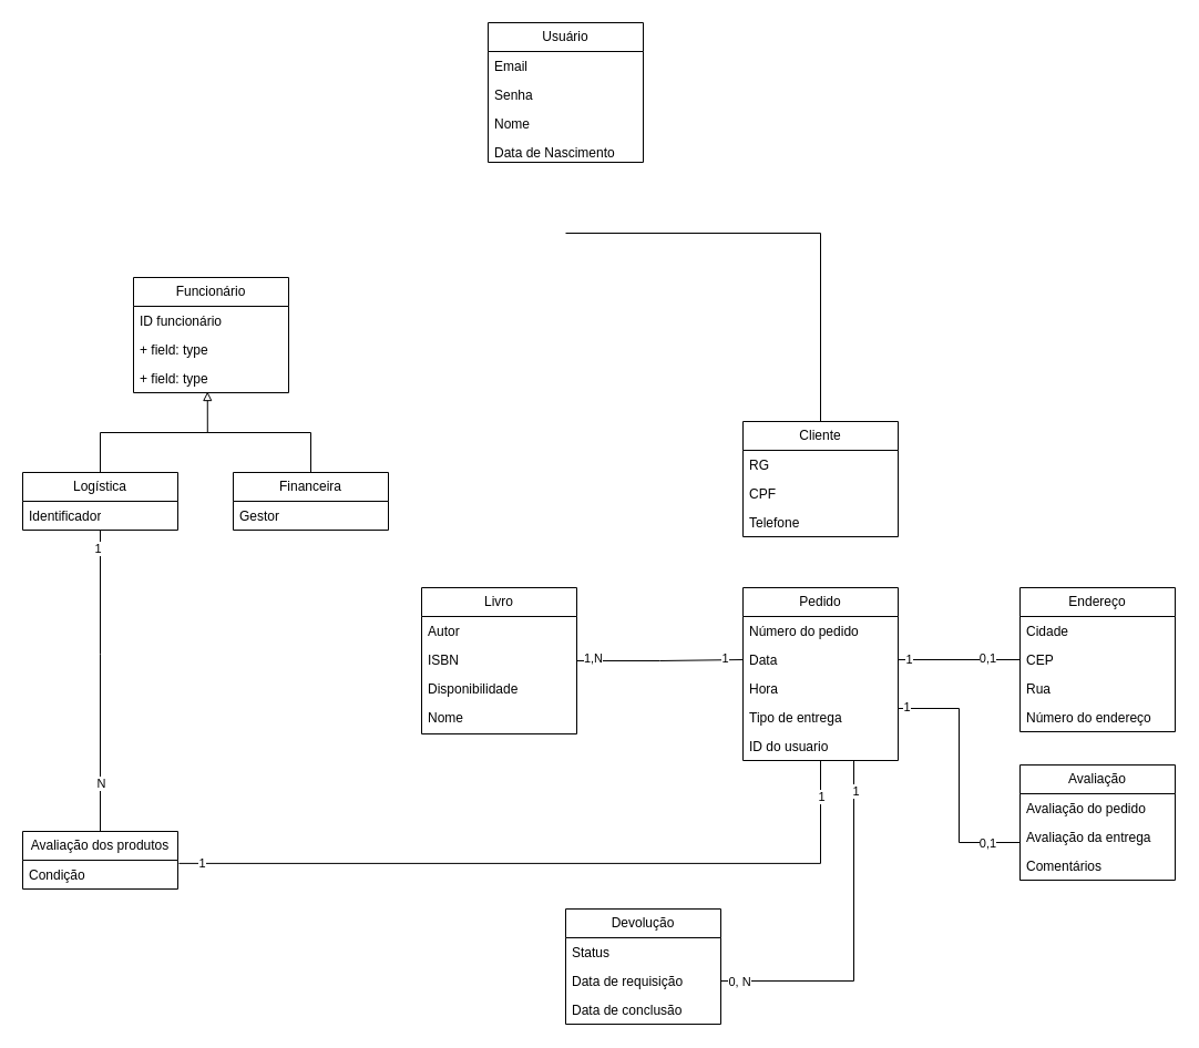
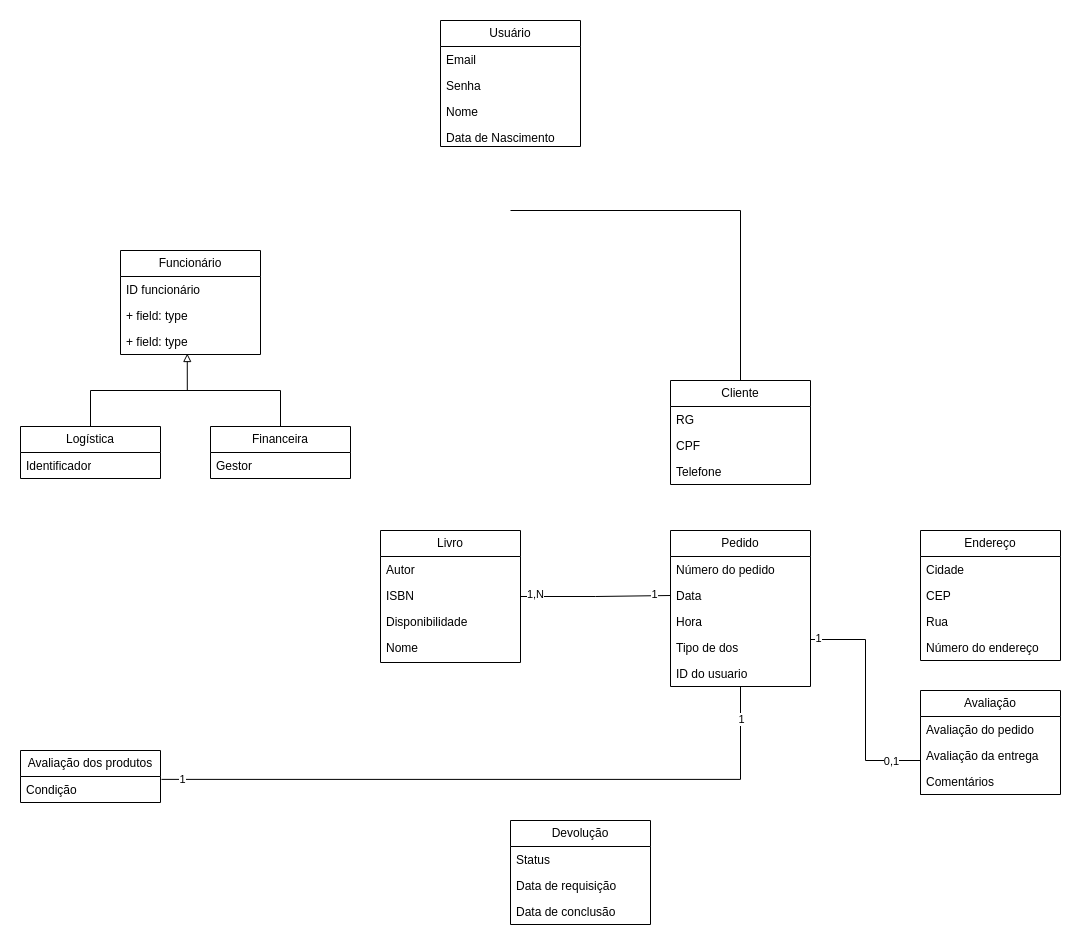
- <mxCell id="31" style="edgeStyle=orthogonalEdgeStyle;rounded=0;orthogonalLoop=1;jettySize=auto;html=1;entryX=0;entryY=0.5;entryDx=0;entryDy=0;endArrow=none;endFill=0;" edge="1" parent="1" source="9" target="15"><mxGeometry relative="1" as="geometry" /></mxCell>
- <mxCell id="32" value="1" style="edgeLabel;html=1;align=center;verticalAlign=middle;resizable=0;points=[];" vertex="1" connectable="0" parent="31"><mxGeometry x="-0.831" y="1" relative="1" as="geometry"><mxPoint as="offset" /></mxGeometry></mxCell>
- <mxCell id="33" value="0,1" style="edgeLabel;html=1;align=center;verticalAlign=middle;resizable=0;points=[];" vertex="1" connectable="0" parent="31"><mxGeometry x="0.457" y="2" relative="1" as="geometry"><mxPoint as="offset" /></mxGeometry></mxCell>
- <mxCell id="55" style="edgeStyle=orthogonalEdgeStyle;rounded=0;orthogonalLoop=1;jettySize=auto;html=1;entryX=0.5;entryY=0;entryDx=0;entryDy=0;endArrow=none;endFill=0;" edge="1" parent="1" source="42" target="50"><mxGeometry relative="1" as="geometry"><Array as="points"><mxPoint x="90" y="590" /><mxPoint x="90" y="590" /></Array></mxGeometry></mxCell>
- <mxCell id="56" value="1" style="edgeLabel;html=1;align=center;verticalAlign=middle;resizable=0;points=[];" vertex="1" connectable="0" parent="55"><mxGeometry x="-0.876" y="-3" relative="1" as="geometry"><mxPoint y="-1" as="offset" /></mxGeometry></mxCell>
- <mxCell id="57" value="N" style="edgeLabel;html=1;align=center;verticalAlign=middle;resizable=0;points=[];" vertex="1" connectable="0" parent="55"><mxGeometry x="0.685" relative="1" as="geometry"><mxPoint y="-1" as="offset" /></mxGeometry></mxCell>
- <mxCell id="11" value="Tipo de entrega" style="text;strokeColor=none;fillColor=none;align=left;verticalAlign=top;spacingLeft=4;spacingRight=4;overflow=hidden;rotatable=0;points=[[0,0.5],[1,0.5]];portConstraint=eastwest;whiteSpace=wrap;html=1;" vertex="1" parent="7"><mxGeometry y="104" width="140" height="26" as="geometry" /></mxCell>
+ <mxCell id="11" value="Tipo de dos" style="text;strokeColor=none;fillColor=none;align=left;verticalAlign=top;spacingLeft=4;spacingRight=4;overflow=hidden;rotatable=0;points=[[0,0.5],[1,0.5]];portConstraint=eastwest;whiteSpace=wrap;html=1;" vertex="1" parent="7"><mxGeometry y="104" width="140" height="26" as="geometry" /></mxCell>
- <mxCell id="64" style="edgeStyle=orthogonalEdgeStyle;rounded=0;orthogonalLoop=1;jettySize=auto;html=1;entryX=1;entryY=0.5;entryDx=0;entryDy=0;endArrow=none;endFill=0;" edge="1" parent="1" source="12" target="62"><mxGeometry relative="1" as="geometry"><Array as="points"><mxPoint x="770" y="885" /></Array></mxGeometry></mxCell>
- <mxCell id="65" value="1" style="edgeLabel;html=1;align=center;verticalAlign=middle;resizable=0;points=[];" vertex="1" connectable="0" parent="64"><mxGeometry x="-0.831" y="1" relative="1" as="geometry"><mxPoint as="offset" /></mxGeometry></mxCell>
- <mxCell id="66" value="0, N" style="edgeLabel;html=1;align=center;verticalAlign=middle;resizable=0;points=[];" vertex="1" connectable="0" parent="64"><mxGeometry x="0.9" relative="1" as="geometry"><mxPoint as="offset" /></mxGeometry></mxCell>
